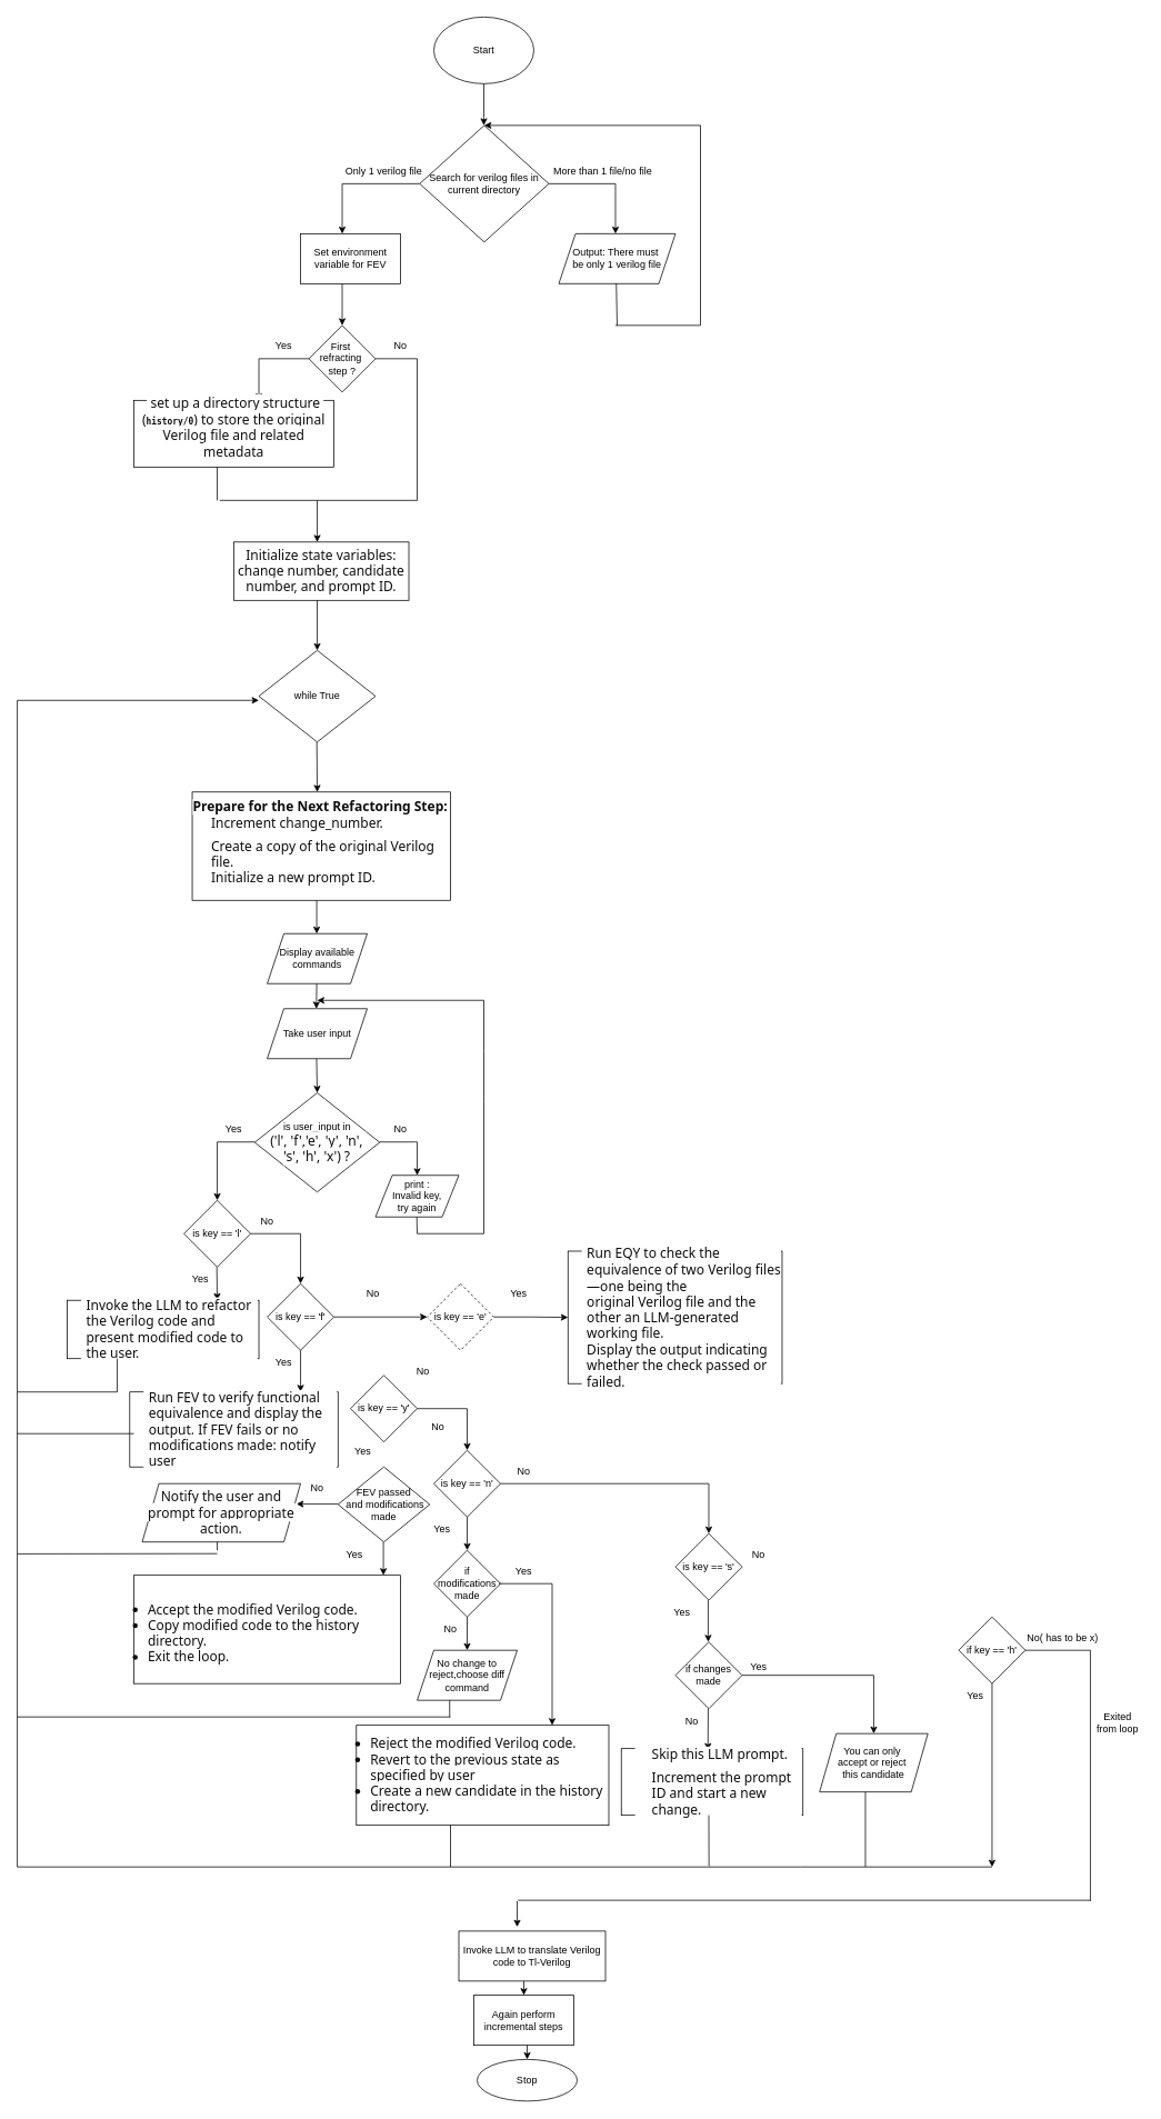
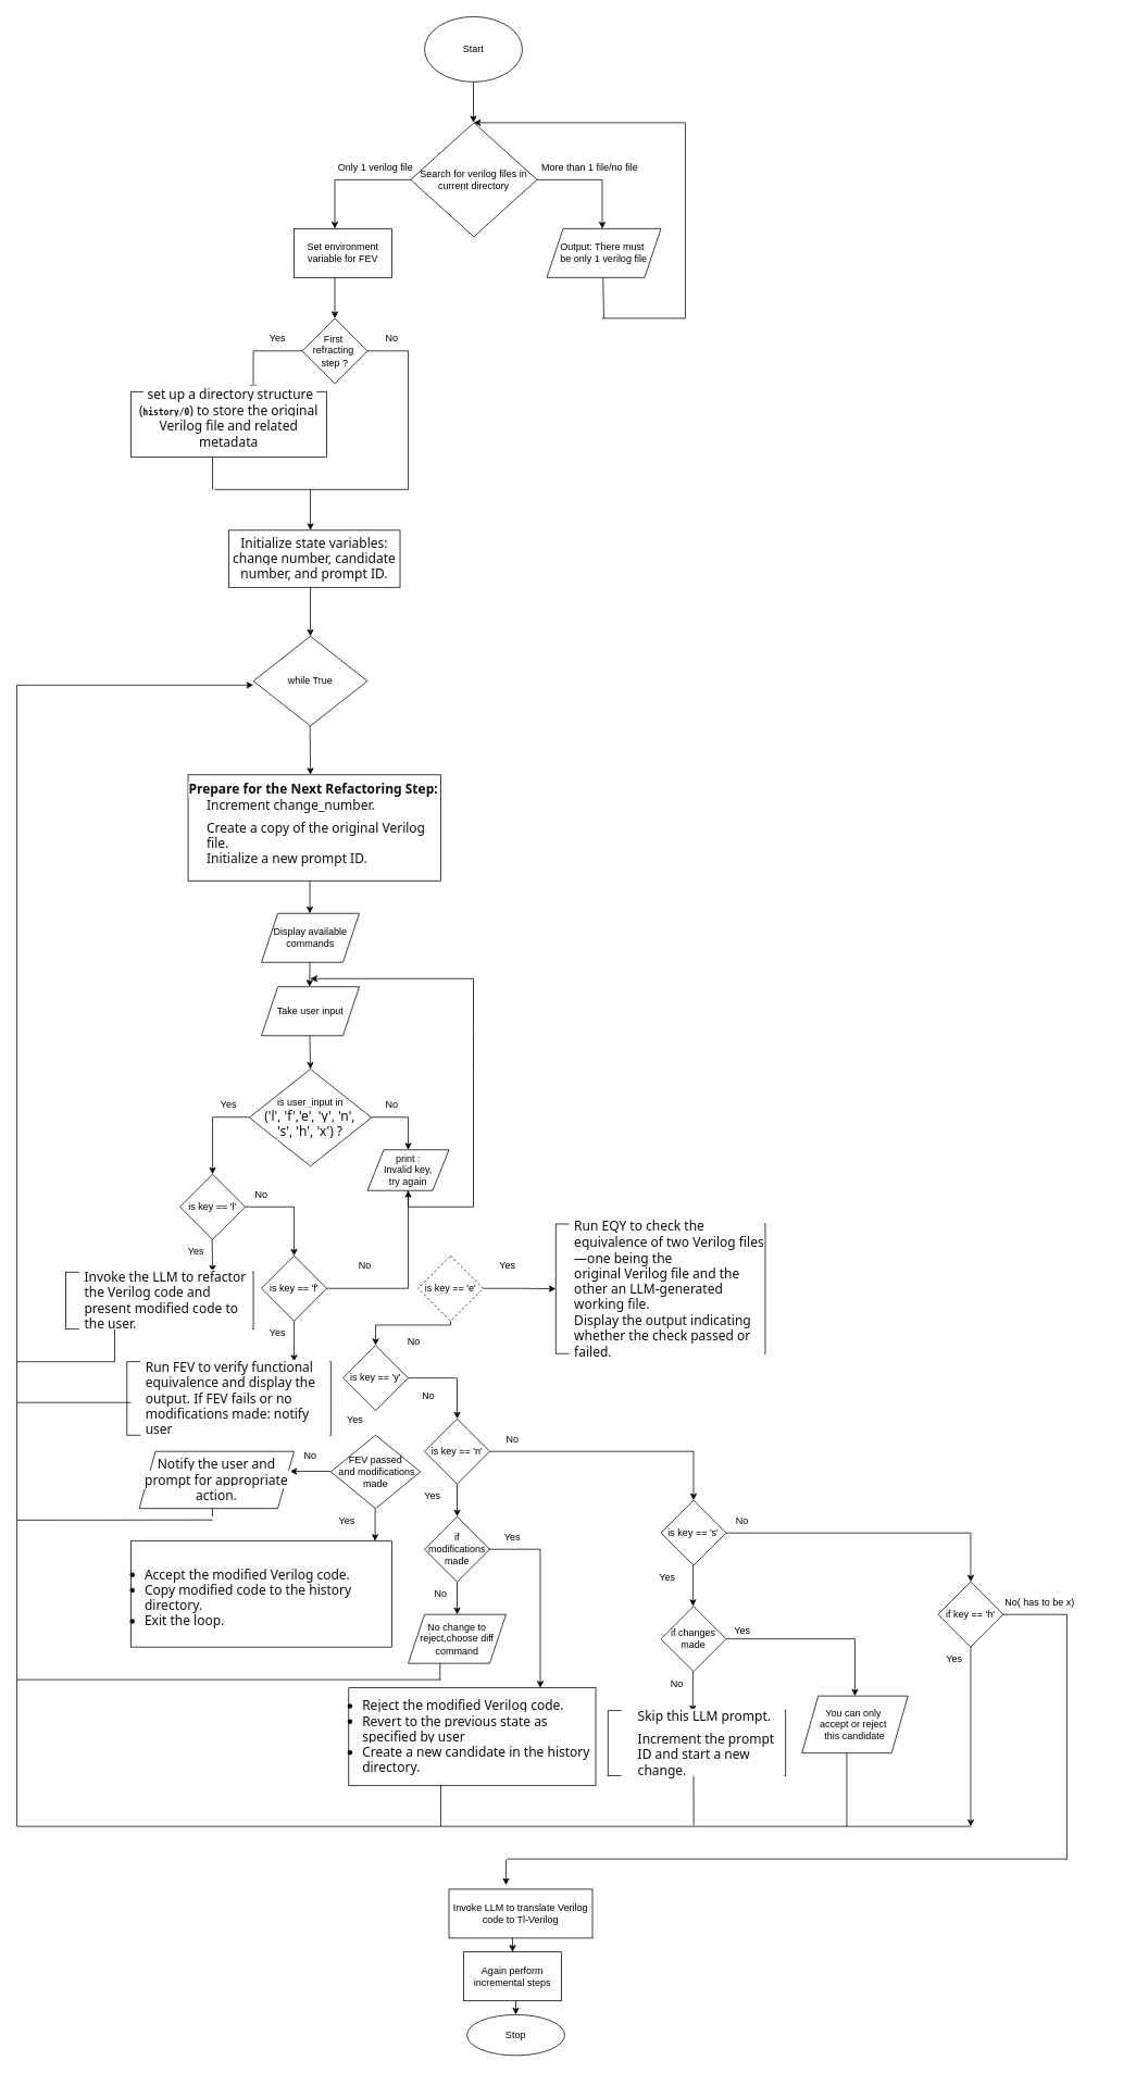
- <mxCell id="49" style="edgeStyle=orthogonalEdgeStyle;rounded=0;orthogonalLoop=1;jettySize=auto;html=1;entryX=0;entryY=0.5;entryDx=0;entryDy=0;" edge="1" parent="1" source="50" target="120"><mxGeometry relative="1" as="geometry" /></mxCell>
+ <mxCell id="49" style="edgeStyle=orthogonalEdgeStyle;rounded=0;orthogonalLoop=1;jettySize=auto;html=1;" edge="1" parent="1" source="50" target="40"><mxGeometry relative="1" as="geometry" /></mxCell>
+ <mxCell id="119" style="edgeStyle=orthogonalEdgeStyle;rounded=0;orthogonalLoop=1;jettySize=auto;html=1;entryX=0.5;entryY=0;entryDx=0;entryDy=0;exitX=0.5;exitY=1;exitDx=0;exitDy=0;" edge="1" parent="1" source="120" target="55"><mxGeometry relative="1" as="geometry"><mxPoint x="459" y="1625" as="targetPoint" /><mxPoint x="547.5" y="1568" as="sourcePoint" /><Array as="points"><mxPoint x="552" y="1625" /><mxPoint x="460" y="1625" /></Array></mxGeometry></mxCell>
+ <mxCell id="87" value="" style="endArrow=classic;html=1;rounded=0;exitX=1;exitY=0.5;exitDx=0;exitDy=0;entryX=0.5;entryY=0;entryDx=0;entryDy=0;" parent="1" source="75" target="89" edge="1"><mxGeometry width="50" height="50" relative="1" as="geometry"><mxPoint x="910" y="1880" as="sourcePoint" /><mxPoint x="1160" y="1940" as="targetPoint" /><Array as="points"><mxPoint x="1190" y="1880" /></Array></mxGeometry></mxCell>
- <mxCell id="109" value="Exited from loop" style="text;html=1;align=center;verticalAlign=middle;whiteSpace=wrap;rounded=0;" parent="1" vertex="1"><mxGeometry x="1311" y="2053" width="60" height="27" as="geometry" /></mxCell>
